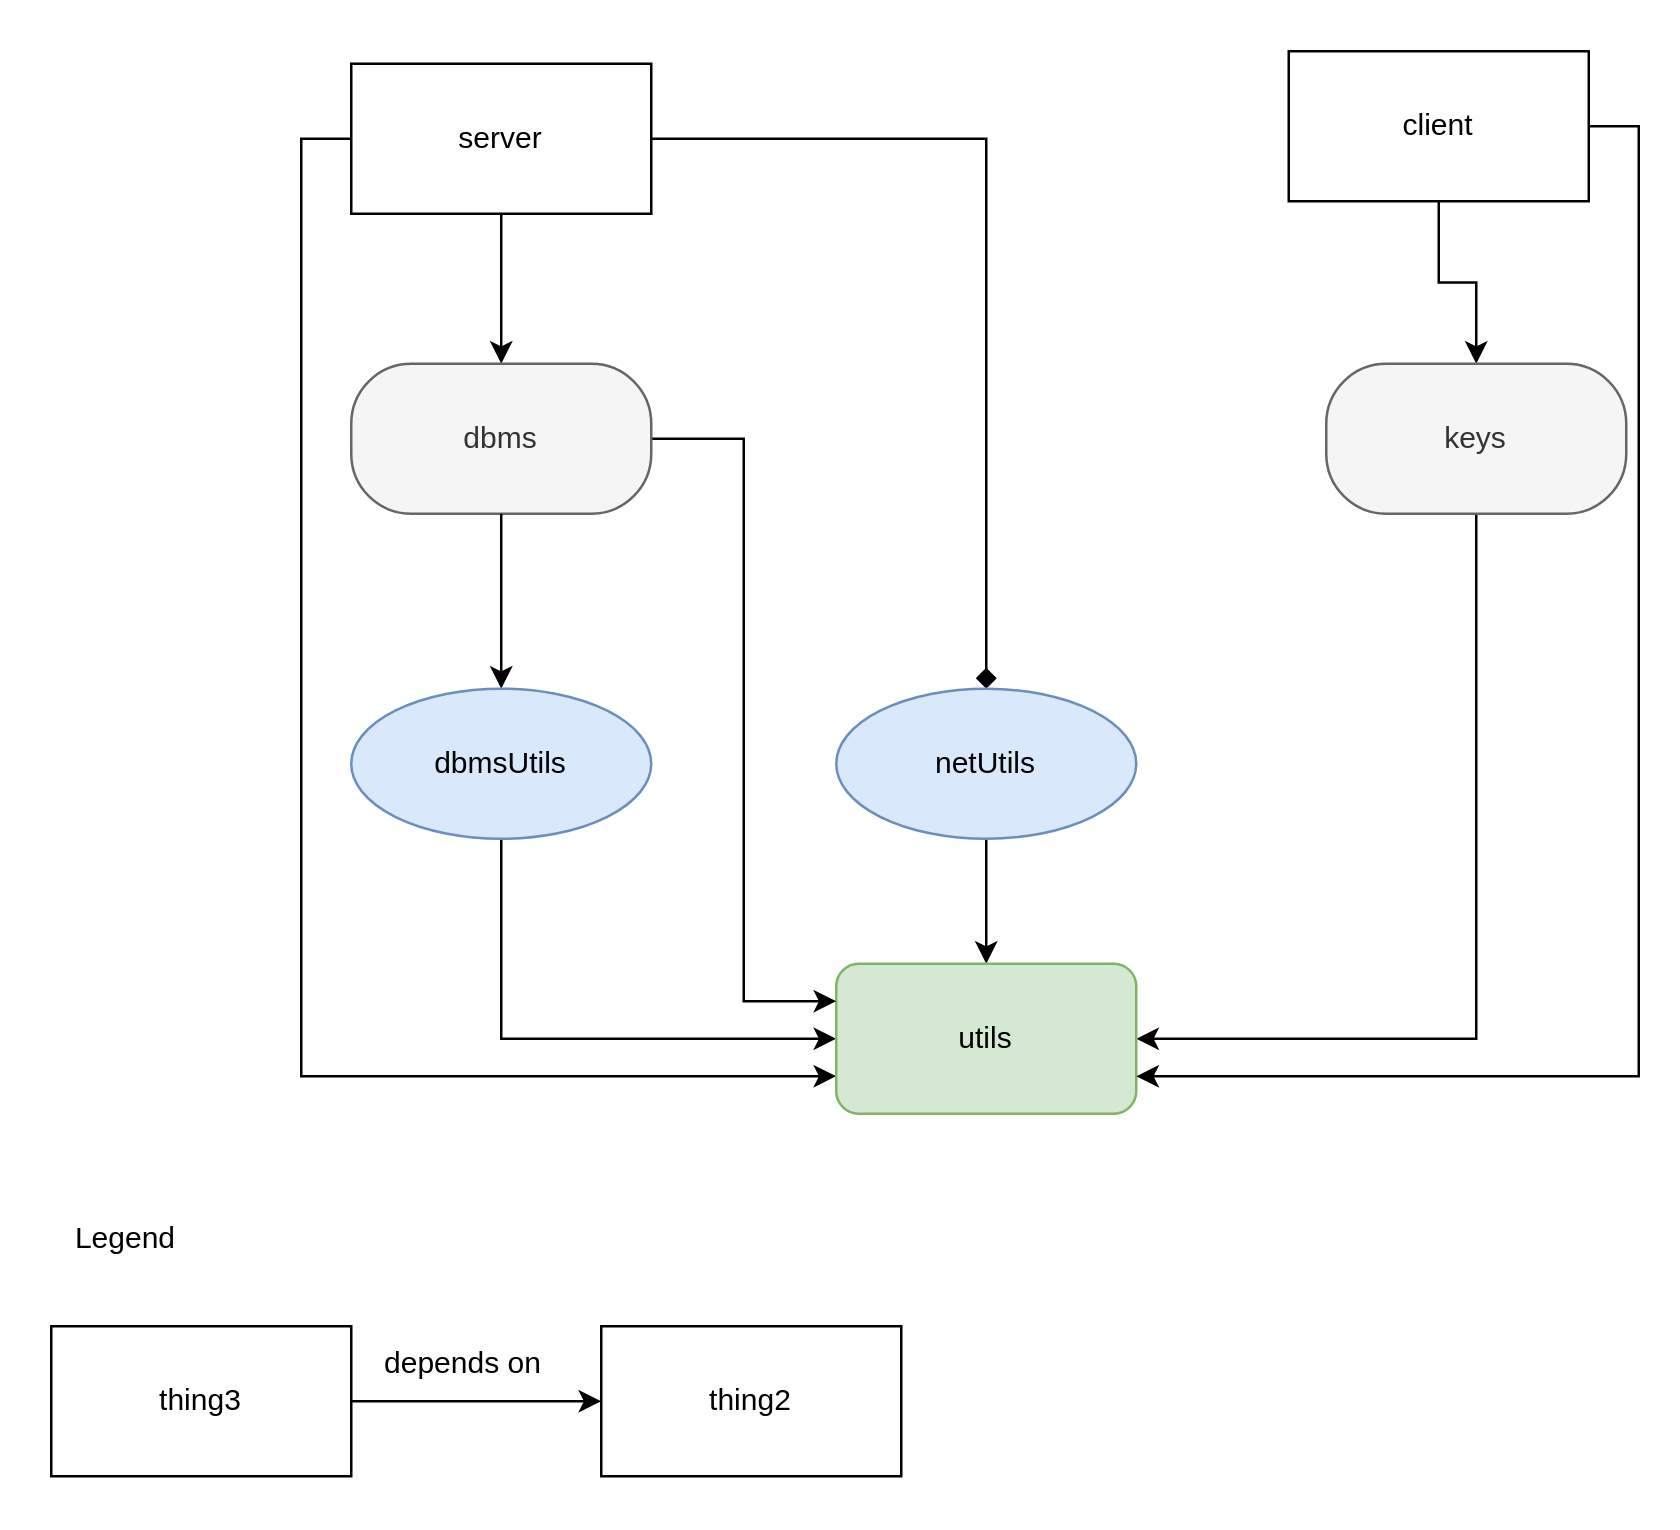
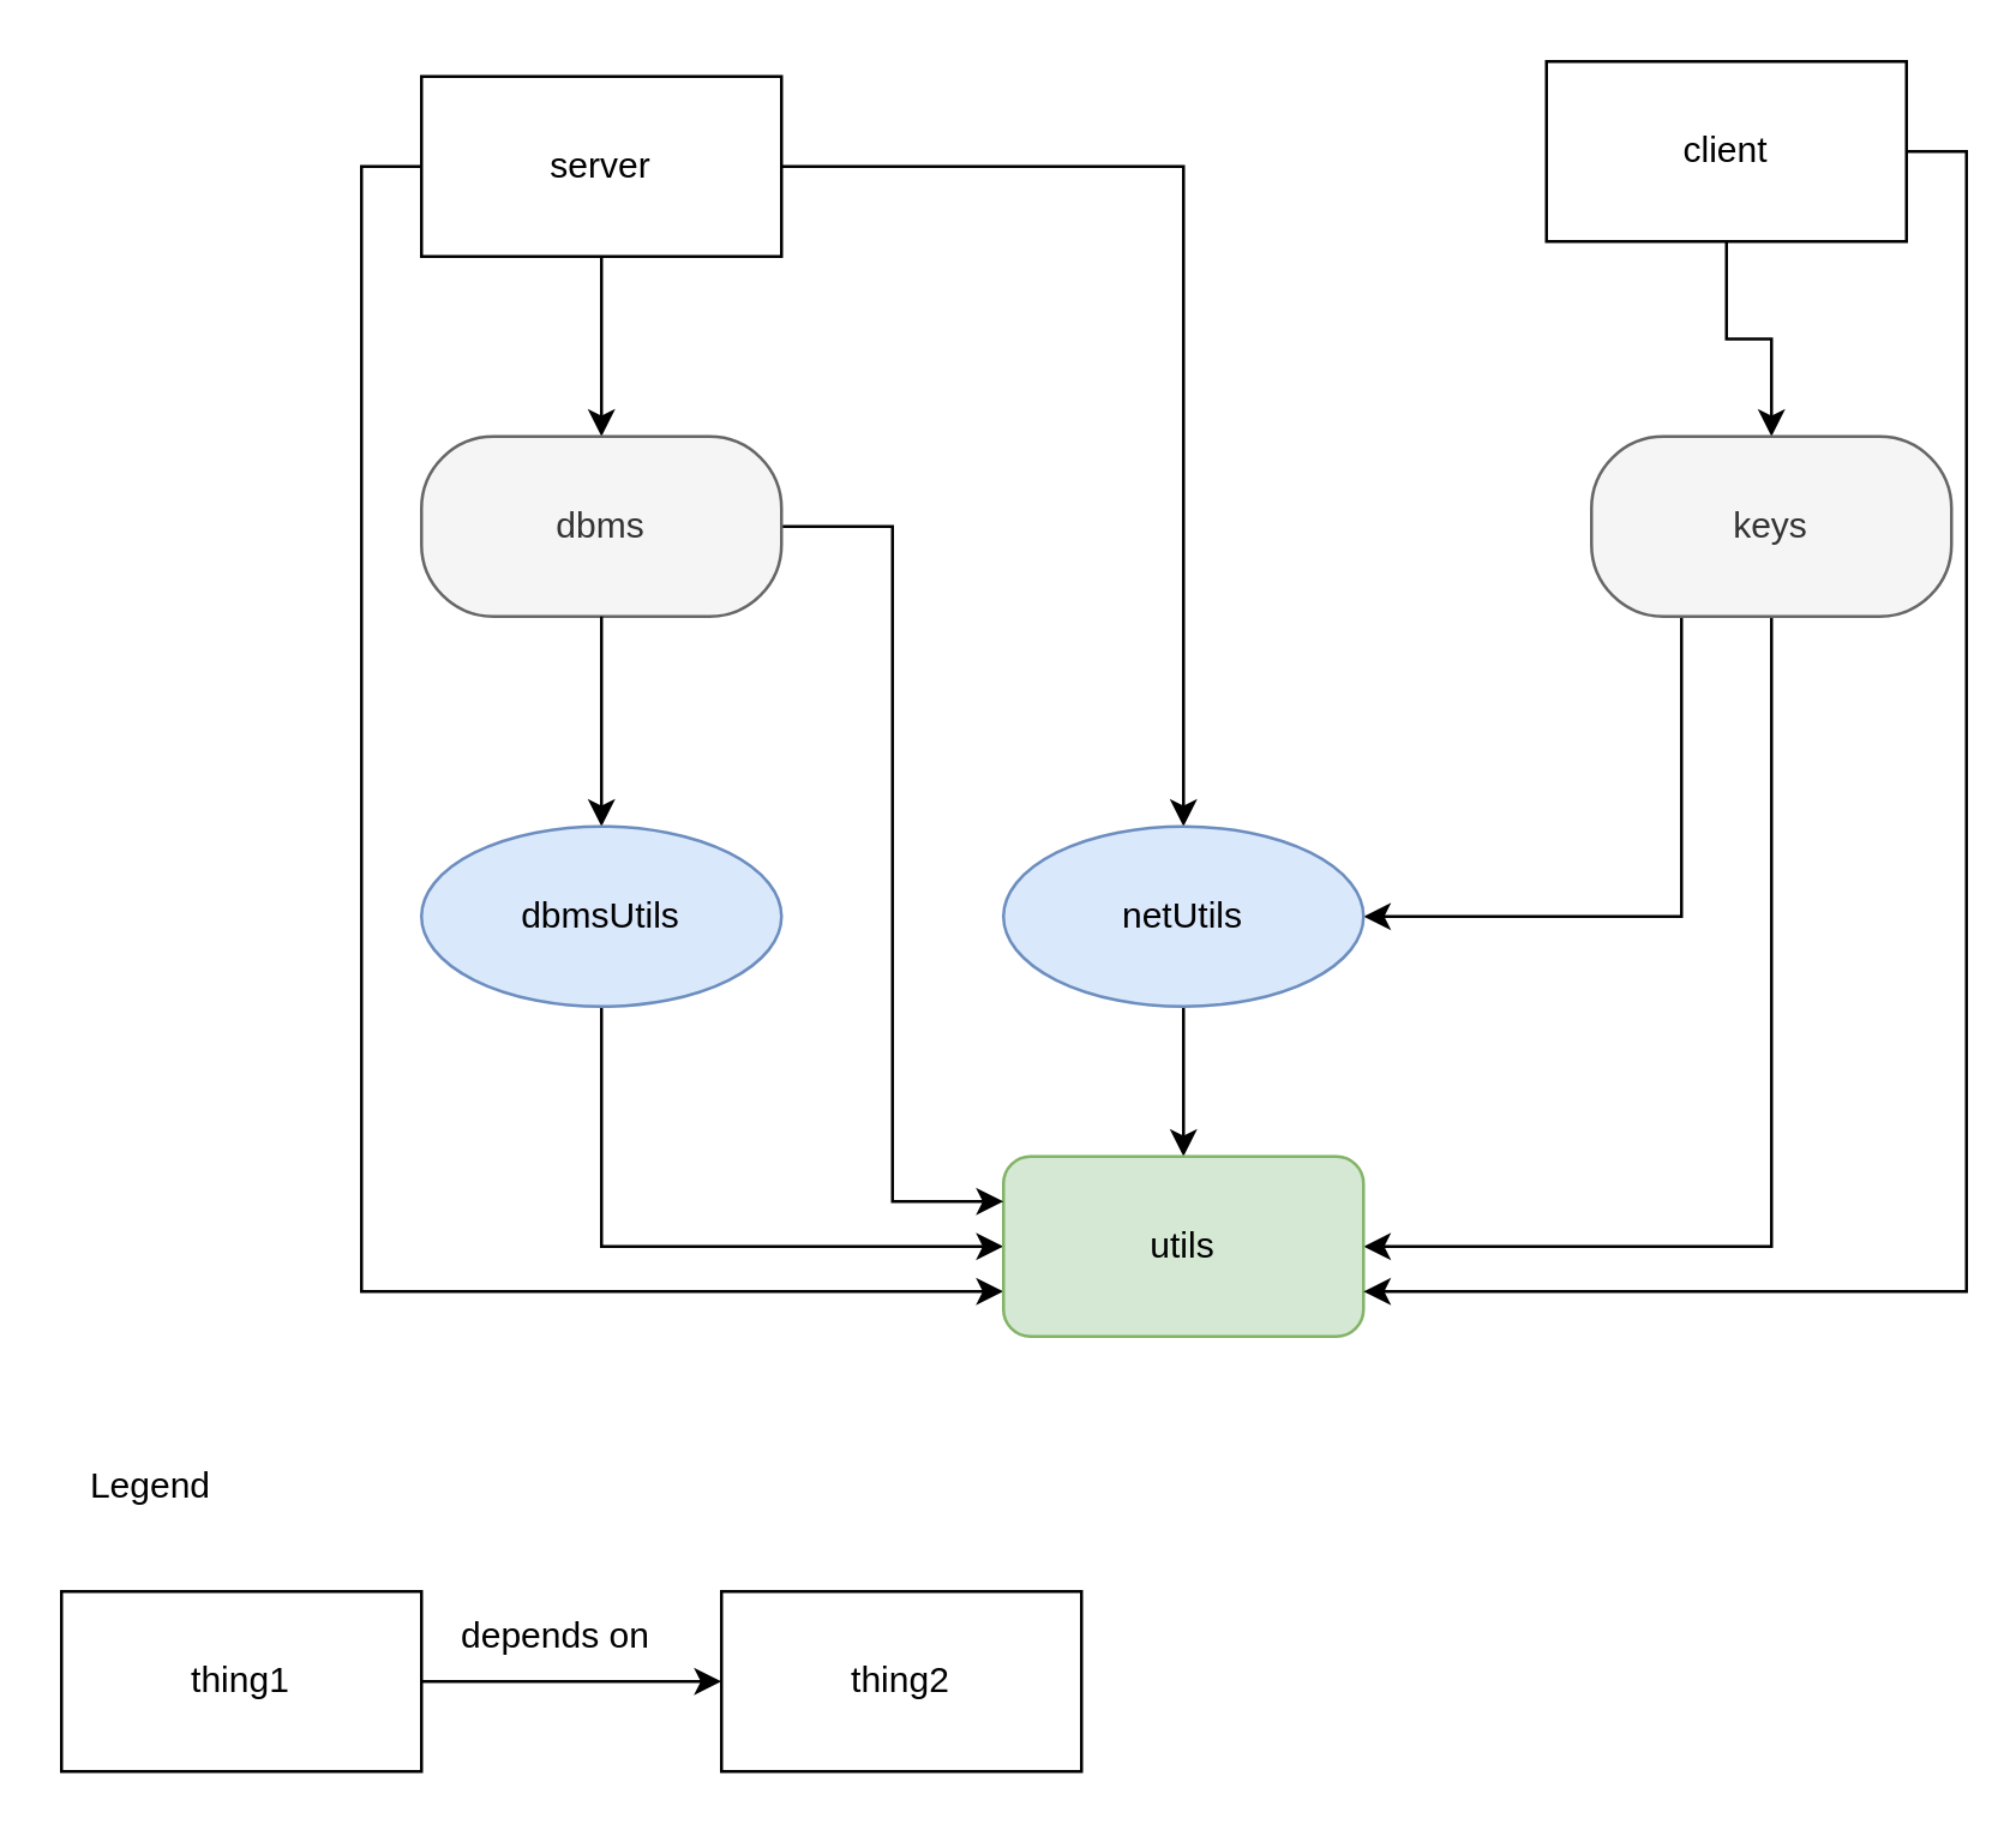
- <mxCell id="8" style="edgeStyle=orthogonalEdgeStyle;rounded=0;orthogonalLoop=1;jettySize=auto;html=1;exitX=1;exitY=0.5;exitDx=0;exitDy=0;entryX=0.5;entryY=0;entryDx=0;entryDy=0;endArrow=diamond;" parent="1" source="19" target="9" edge="1"><mxGeometry relative="1" as="geometry" /></mxCell>
+ <mxCell id="8" style="edgeStyle=orthogonalEdgeStyle;rounded=0;orthogonalLoop=1;jettySize=auto;html=1;exitX=1;exitY=0.5;exitDx=0;exitDy=0;entryX=0.5;entryY=0;entryDx=0;entryDy=0;" parent="1" source="19" target="9" edge="1"><mxGeometry relative="1" as="geometry" /></mxCell>
+ <mxCell id="7" style="edgeStyle=orthogonalEdgeStyle;rounded=0;orthogonalLoop=1;jettySize=auto;html=1;exitX=0.25;exitY=1;exitDx=0;exitDy=0;entryX=1;entryY=0.5;entryDx=0;entryDy=0;" parent="1" source="11" target="9" edge="1"><mxGeometry relative="1" as="geometry" /></mxCell>
- <mxCell id="22" value="thing3" style="rounded=0;whiteSpace=wrap;html=1;shadow=0;glass=0;sketch=0;gradientColor=none;" vertex="1" parent="1"><mxGeometry x="20" y="530" width="120" height="60" as="geometry" /></mxCell>
+ <mxCell id="22" value="thing1" style="rounded=0;whiteSpace=wrap;html=1;shadow=0;glass=0;sketch=0;gradientColor=none;" vertex="1" parent="1"><mxGeometry x="20" y="530" width="120" height="60" as="geometry" /></mxCell>
